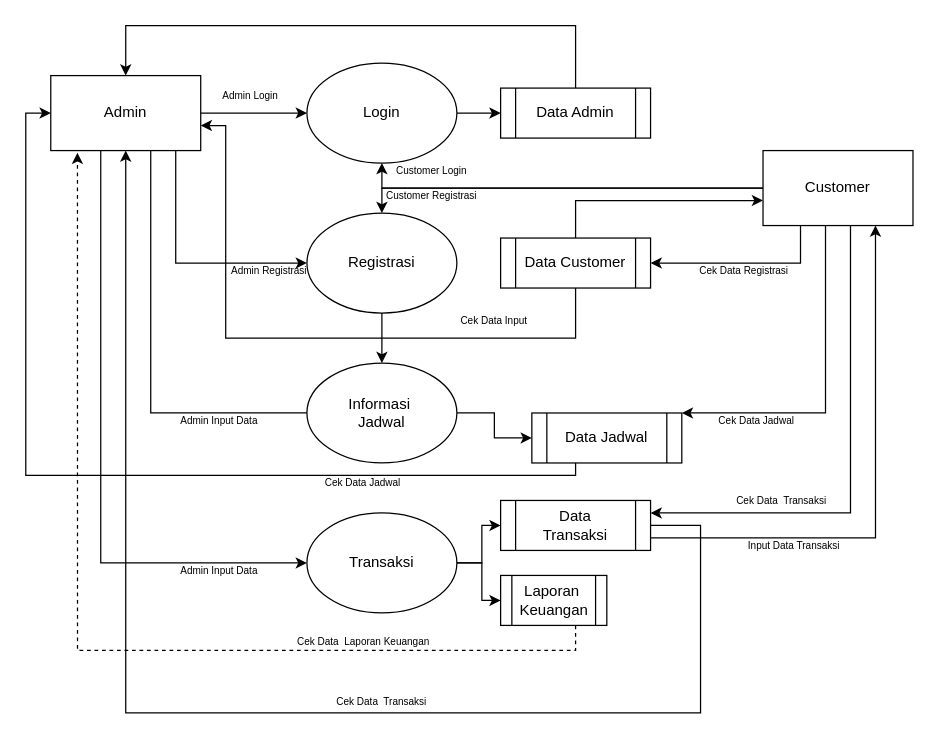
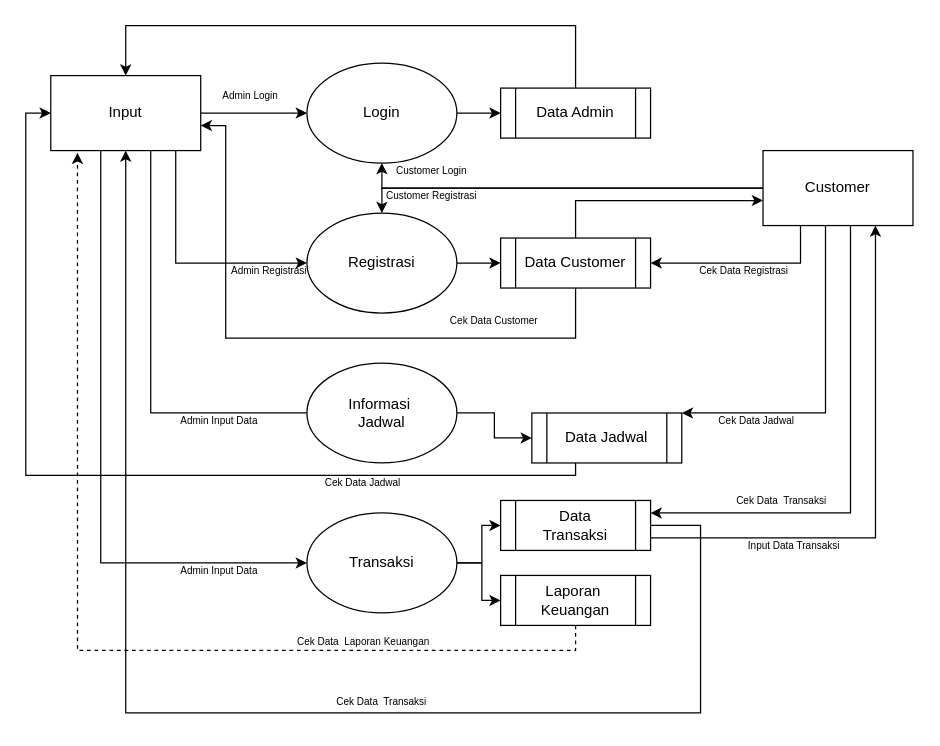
- <mxCell id="6" value="Admin" style="rounded=0;whiteSpace=wrap;html=1;" vertex="1" parent="1"><mxGeometry x="40" y="60" width="120" height="60" as="geometry" /></mxCell>
+ <mxCell id="6" value="Input" style="rounded=0;whiteSpace=wrap;html=1;" vertex="1" parent="1"><mxGeometry x="40" y="60" width="120" height="60" as="geometry" /></mxCell>
- <mxCell id="40" value="&lt;font style=&quot;font-size: 8px&quot;&gt;Cek Data Input&lt;/font&gt;" style="text;html=1;strokeColor=none;fillColor=none;align=center;verticalAlign=middle;whiteSpace=wrap;rounded=0;" vertex="1" parent="1"><mxGeometry x="350" y="240" width="90" height="30" as="geometry" /></mxCell>
+ <mxCell id="40" value="&lt;font style=&quot;font-size: 8px&quot;&gt;Cek Data Customer&lt;/font&gt;" style="text;html=1;strokeColor=none;fillColor=none;align=center;verticalAlign=middle;whiteSpace=wrap;rounded=0;" vertex="1" parent="1"><mxGeometry x="350" y="240" width="90" height="30" as="geometry" /></mxCell>
- <mxCell id="15" style="edgeStyle=orthogonalEdgeStyle;rounded=0;orthogonalLoop=1;jettySize=auto;html=1;" edge="1" parent="1" source="16" target="18"><mxGeometry relative="1" as="geometry" /></mxCell>
+ <mxCell id="15" style="edgeStyle=orthogonalEdgeStyle;rounded=0;orthogonalLoop=1;jettySize=auto;html=1;" edge="1" parent="1" source="16" target="26"><mxGeometry relative="1" as="geometry" /></mxCell>
- <mxCell id="32" value="Laporan&amp;nbsp;&lt;br&gt;Keuangan" style="shape=process;whiteSpace=wrap;html=1;backgroundOutline=1;" vertex="1" parent="1"><mxGeometry x="400" y="460" width="85" height="40" as="geometry" /></mxCell>
+ <mxCell id="32" value="Laporan&amp;nbsp;&lt;br&gt;Keuangan" style="shape=process;whiteSpace=wrap;html=1;backgroundOutline=1;" vertex="1" parent="1"><mxGeometry x="400" y="460" width="120" height="40" as="geometry" /></mxCell>
